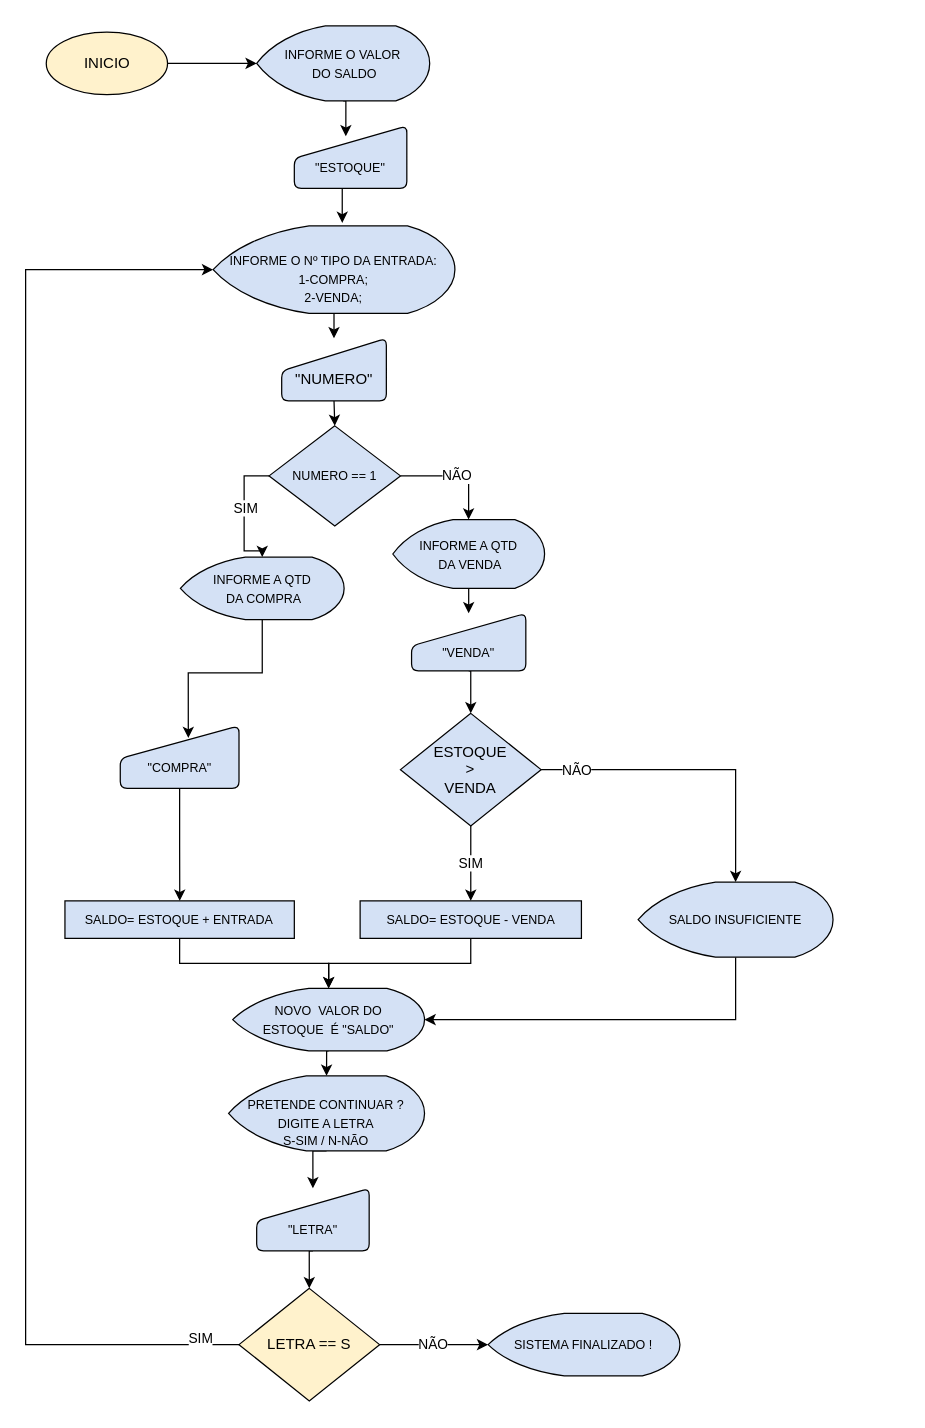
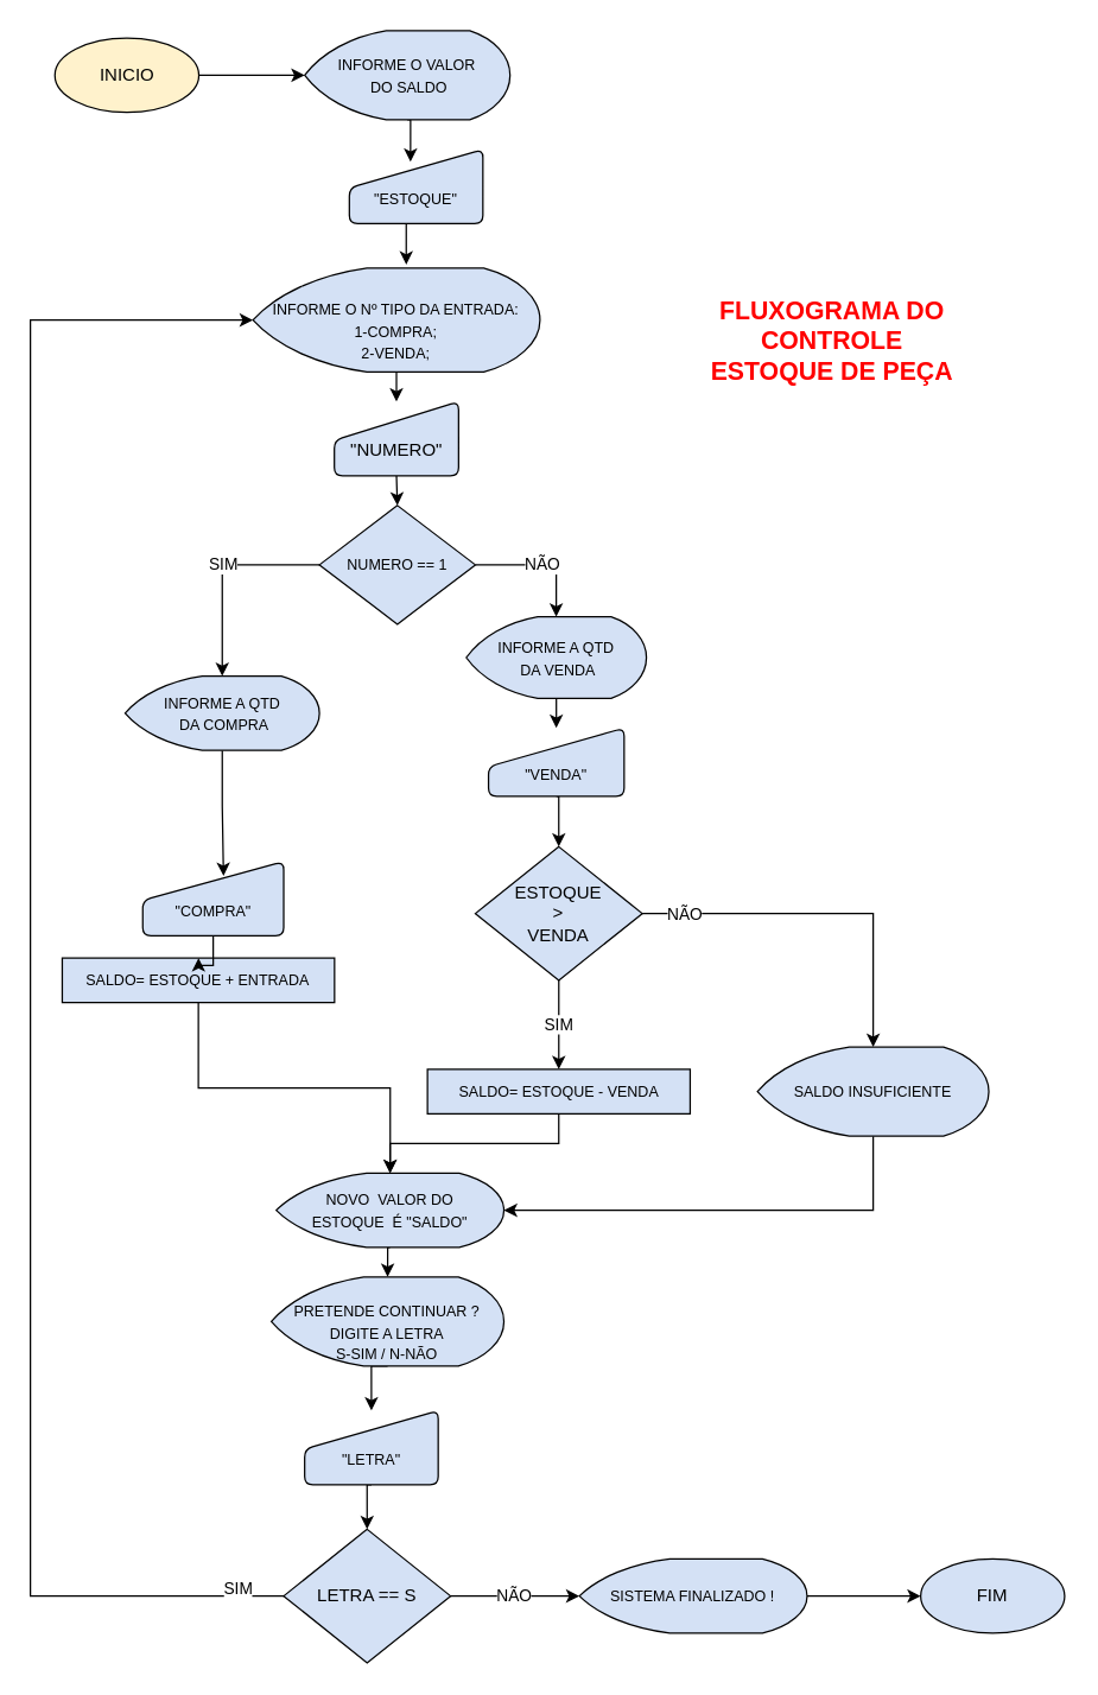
+ <mxCell id="11" value="&lt;font size=&quot;1&quot; color=&quot;#ff0000&quot; style=&quot;&quot;&gt;&lt;b style=&quot;font-size: 17px;&quot;&gt;FLUXOGRAMA DO CONTROLE ESTOQUE DE PEÇA&lt;/b&gt;&lt;/font&gt;" style="text;html=1;strokeColor=none;fillColor=none;align=center;verticalAlign=middle;whiteSpace=wrap;rounded=0;" parent="1" vertex="1"><mxGeometry x="470" y="200" width="181" height="60" as="geometry" /></mxCell>
- <mxCell id="28" value="&lt;span style=&quot;&quot;&gt;&lt;font style=&quot;font-size: 10px;&quot;&gt;INFORME A QTD&lt;br&gt;&amp;nbsp;DA COMPRA&lt;/font&gt;&lt;br&gt;&lt;/span&gt;" style="strokeWidth=1;html=1;shape=mxgraph.flowchart.display;whiteSpace=wrap;fillColor=#D4E1F5;" parent="1" vertex="1"><mxGeometry x="143.82" y="445" width="130.97" height="50" as="geometry" /></mxCell>
+ <mxCell id="28" value="&lt;span style=&quot;&quot;&gt;&lt;font style=&quot;font-size: 10px;&quot;&gt;INFORME A QTD&lt;br&gt;&amp;nbsp;DA COMPRA&lt;/font&gt;&lt;br&gt;&lt;/span&gt;" style="strokeWidth=1;html=1;shape=mxgraph.flowchart.display;whiteSpace=wrap;fillColor=#D4E1F5;" parent="1" vertex="1"><mxGeometry x="83.82" y="455" width="130.97" height="50" as="geometry" /></mxCell>
- <mxCell id="24" value="&lt;div style=&quot;text-align: justify;&quot;&gt;&lt;font style=&quot;font-size: 10px;&quot;&gt;SALDO= ESTOQUE + ENTRADA&lt;/font&gt;&lt;/div&gt;" style="rounded=0;whiteSpace=wrap;html=1;fillColor=#D4E1F5;" parent="1" vertex="1"><mxGeometry x="51.46" y="720" width="183.5" height="30" as="geometry" /></mxCell>
+ <mxCell id="24" value="&lt;div style=&quot;text-align: justify;&quot;&gt;&lt;font style=&quot;font-size: 10px;&quot;&gt;SALDO= ESTOQUE + ENTRADA&lt;/font&gt;&lt;/div&gt;" style="rounded=0;whiteSpace=wrap;html=1;fillColor=#D4E1F5;" parent="1" vertex="1"><mxGeometry x="41.46" y="645" width="183.5" height="30" as="geometry" /></mxCell>
- <mxCell id="43" value="LETRA == S" style="rhombus;whiteSpace=wrap;html=1;fillColor=#fff2cc;" parent="1" vertex="1"><mxGeometry x="190.7" y="1030" width="112.48" height="90" as="geometry" /></mxCell>
+ <mxCell id="43" value="LETRA == S" style="rhombus;whiteSpace=wrap;html=1;fillColor=#D4E1F5;" parent="1" vertex="1"><mxGeometry x="190.7" y="1030" width="112.48" height="90" as="geometry" /></mxCell>
+ <mxCell id="44" style="edgeStyle=orthogonalEdgeStyle;rounded=0;orthogonalLoop=1;jettySize=auto;html=1;exitX=1;exitY=0.5;exitDx=0;exitDy=0;exitPerimeter=0;entryX=0;entryY=0.5;entryDx=0;entryDy=0;" edge="1" parent="1" source="45" target="6"><mxGeometry relative="1" as="geometry" /></mxCell>
+ <mxCell id="6" value="FIM" style="ellipse;whiteSpace=wrap;html=1;fillColor=#D4E1F5;" parent="1" vertex="1"><mxGeometry x="620" y="1050" width="97.04" height="50" as="geometry" /></mxCell>
